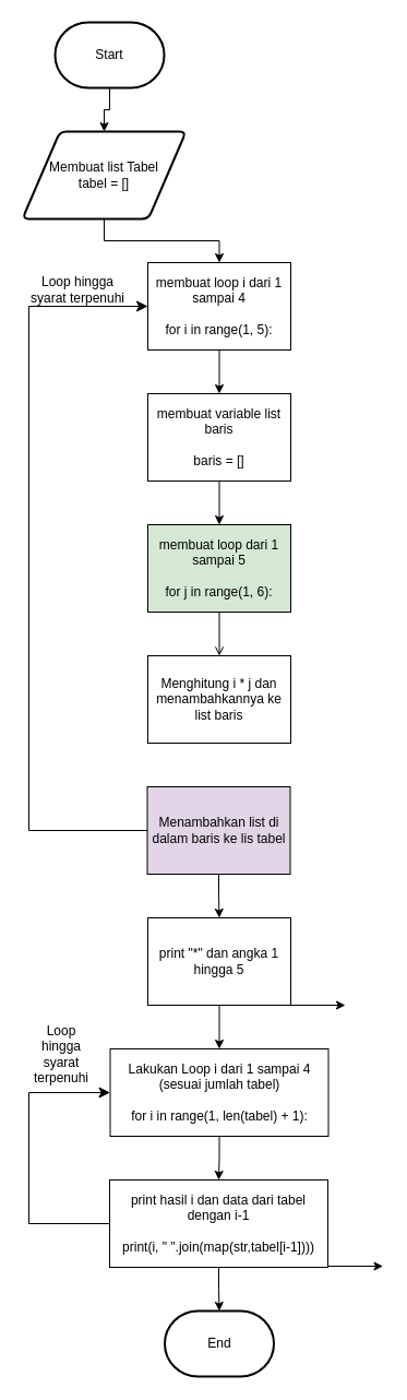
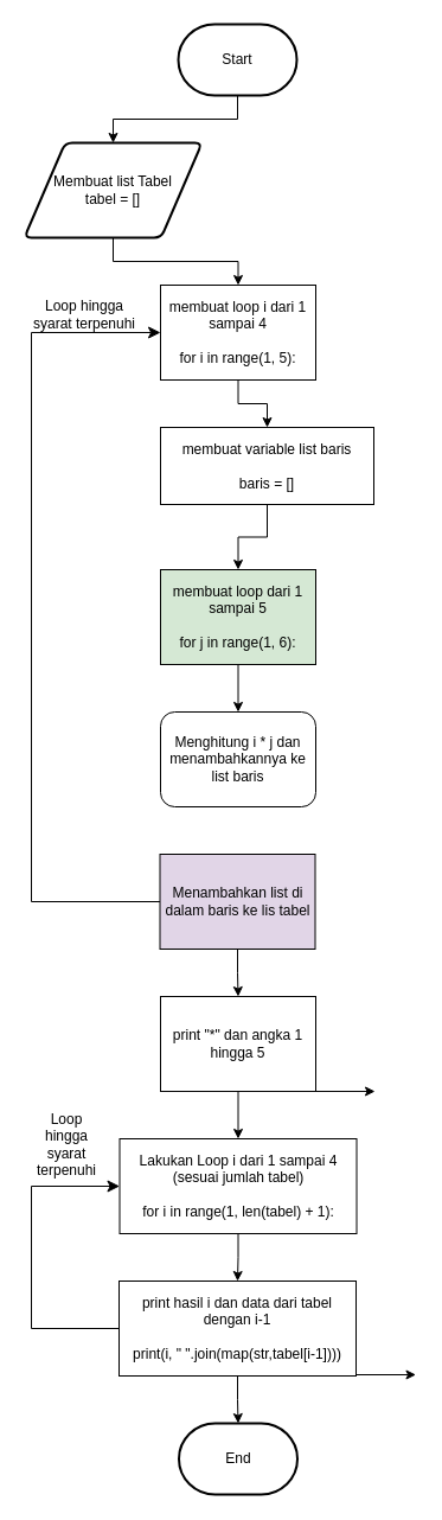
- <mxCell id="3" value="Start" style="strokeWidth=2;html=1;shape=mxgraph.flowchart.terminator;whiteSpace=wrap;" vertex="1" parent="1"><mxGeometry x="50" y="20" width="100" height="60" as="geometry" /></mxCell>
+ <mxCell id="3" value="Start" style="strokeWidth=2;html=1;shape=mxgraph.flowchart.terminator;whiteSpace=wrap;" vertex="1" parent="1"><mxGeometry x="150" y="20" width="100" height="60" as="geometry" /></mxCell>
- <mxCell id="9" value="membuat variable list baris&lt;div&gt;&lt;br&gt;&lt;/div&gt;&lt;div&gt;baris = []&lt;br&gt;&lt;/div&gt;" style="rounded=0;whiteSpace=wrap;html=1;" vertex="1" parent="1"><mxGeometry x="135" y="360" width="131" height="80" as="geometry" /></mxCell>
+ <mxCell id="9" value="membuat variable list baris&lt;div&gt;&lt;br&gt;&lt;/div&gt;&lt;div&gt;baris = []&lt;br&gt;&lt;/div&gt;" style="rounded=0;whiteSpace=wrap;html=1;" vertex="1" parent="1"><mxGeometry x="135" y="360" width="180" height="65" as="geometry" /></mxCell>
- <mxCell id="10" value="" style="edgeStyle=orthogonalEdgeStyle;rounded=0;orthogonalLoop=1;jettySize=auto;html=1;endArrow=open;" edge="1" parent="1" source="11" target="14"><mxGeometry relative="1" as="geometry" /></mxCell>
+ <mxCell id="10" value="" style="edgeStyle=orthogonalEdgeStyle;rounded=0;orthogonalLoop=1;jettySize=auto;html=1;" edge="1" parent="1" source="11" target="14"><mxGeometry relative="1" as="geometry" /></mxCell>
- <mxCell id="14" value="Menghitung i * j dan menambahkannya ke list baris" style="rounded=0;whiteSpace=wrap;html=1;" vertex="1" parent="1"><mxGeometry x="135" y="600" width="131" height="80" as="geometry" /></mxCell>
+ <mxCell id="14" value="Menghitung i * j dan menambahkannya ke list baris" style="whiteSpace=wrap;html=1;rounded=1;" vertex="1" parent="1"><mxGeometry x="135" y="600" width="131" height="80" as="geometry" /></mxCell>
